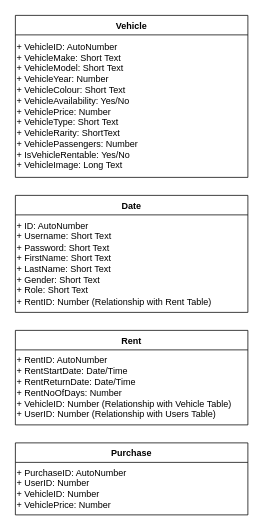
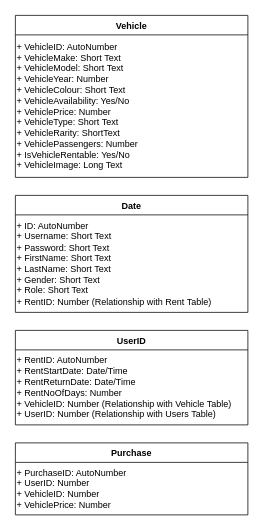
- <mxCell id="6" value="Rent" style="swimlane;fontStyle=1;align=center;verticalAlign=top;childLayout=stackLayout;horizontal=1;startSize=26;horizontalStack=0;resizeParent=1;resizeParentMax=0;resizeLast=0;collapsible=1;marginBottom=0;" vertex="1" parent="1"><mxGeometry x="20" y="440" width="310" height="126" as="geometry"><mxRectangle x="340" y="240" width="70" height="30" as="alternateBounds" /></mxGeometry></mxCell>
+ <mxCell id="6" value="UserID" style="swimlane;fontStyle=1;align=center;verticalAlign=top;childLayout=stackLayout;horizontal=1;startSize=26;horizontalStack=0;resizeParent=1;resizeParentMax=0;resizeLast=0;collapsible=1;marginBottom=0;" vertex="1" parent="1"><mxGeometry x="20" y="440" width="310" height="126" as="geometry"><mxRectangle x="340" y="240" width="70" height="30" as="alternateBounds" /></mxGeometry></mxCell>
